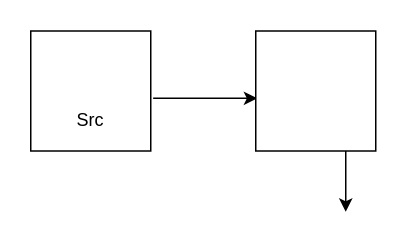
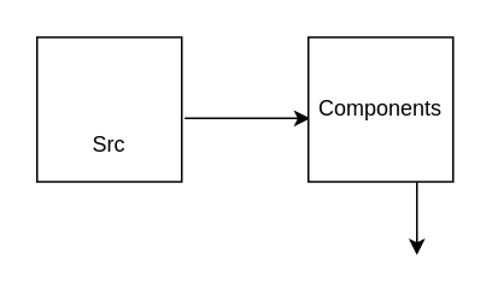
+ <mxCell id="6" value="Components" style="text;html=1;align=center;verticalAlign=middle;whiteSpace=wrap;rounded=0;" vertex="1" parent="1"><mxGeometry x="180" y="45" width="60" height="30" as="geometry" /></mxCell>
